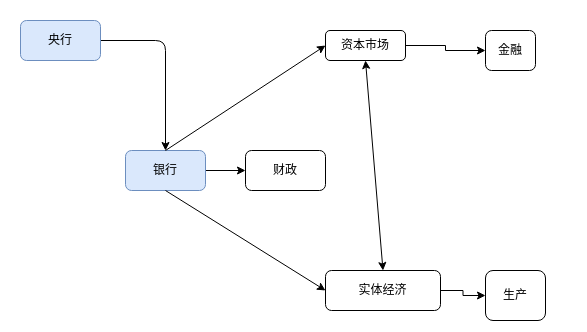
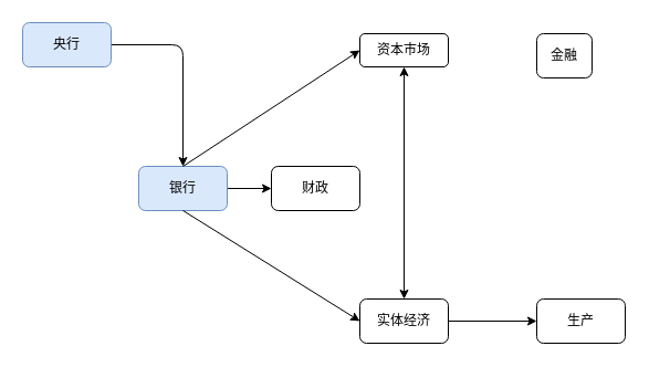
- <mxCell id="2" value="" style="edgeStyle=orthogonalEdgeStyle;rounded=0;orthogonalLoop=1;jettySize=auto;html=1;" parent="1" source="3" target="13" edge="1"><mxGeometry relative="1" as="geometry" /></mxCell>
- <mxCell id="5" value="实体经济" style="whiteSpace=wrap;html=1;rounded=1;" parent="1" vertex="1"><mxGeometry x="325" y="270" width="115" height="40" as="geometry" /></mxCell>
+ <mxCell id="5" value="实体经济" style="whiteSpace=wrap;html=1;rounded=1;" parent="1" vertex="1"><mxGeometry x="325" y="270" width="80" height="40" as="geometry" /></mxCell>
- <mxCell id="14" value="生产" style="whiteSpace=wrap;html=1;rounded=1;" parent="1" vertex="1"><mxGeometry x="485" y="270" width="60" height="50" as="geometry" /></mxCell>
+ <mxCell id="14" value="生产" style="whiteSpace=wrap;html=1;rounded=1;" parent="1" vertex="1"><mxGeometry x="485" y="270" width="80" height="40" as="geometry" /></mxCell>
